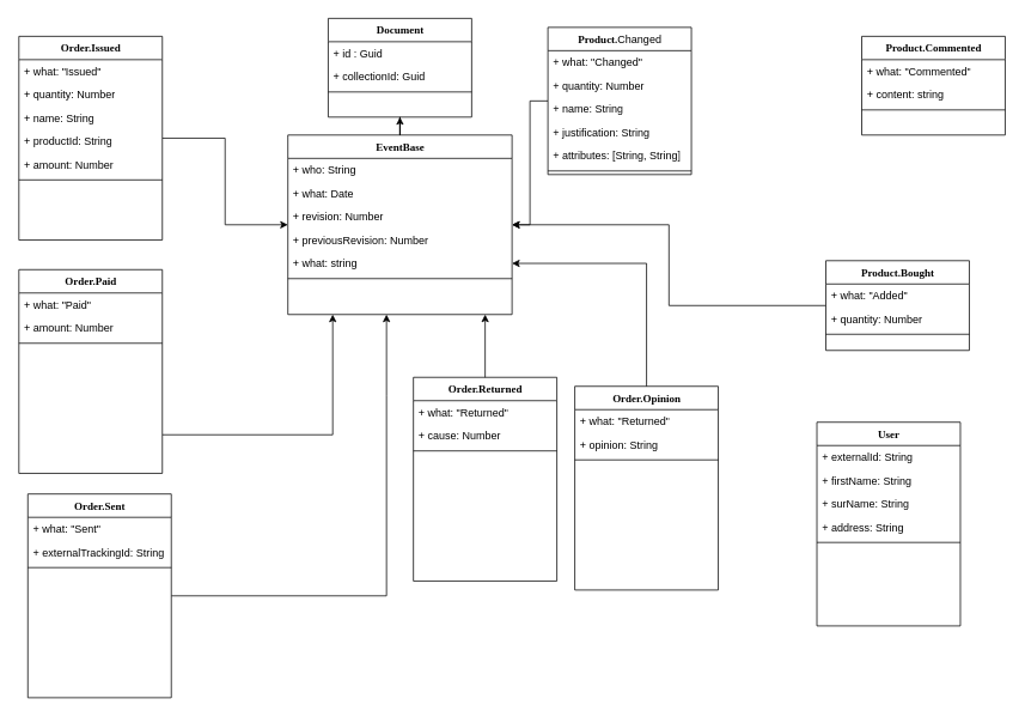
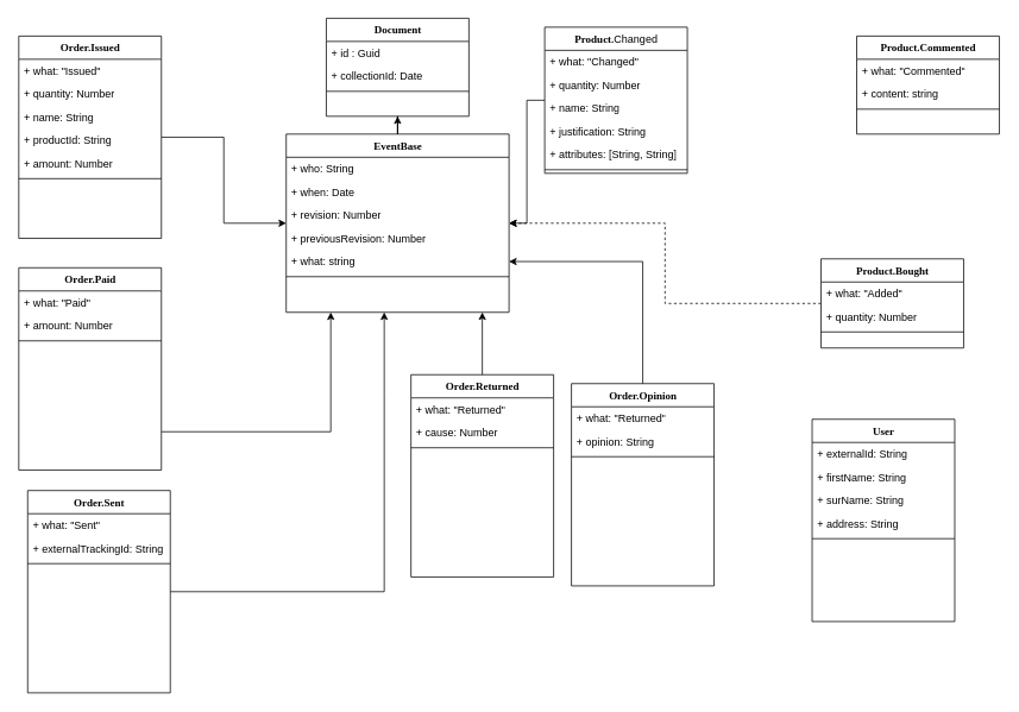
- <mxCell id="12" value="+ collectionId: Guid" style="text;html=1;strokeColor=none;fillColor=none;align=left;verticalAlign=top;spacingLeft=4;spacingRight=4;whiteSpace=wrap;overflow=hidden;rotatable=0;points=[[0,0.5],[1,0.5]];portConstraint=eastwest;" vertex="1" parent="10"><mxGeometry y="52" width="160" height="26" as="geometry" /></mxCell>
+ <mxCell id="12" value="+ collectionId: Date" style="text;html=1;strokeColor=none;fillColor=none;align=left;verticalAlign=top;spacingLeft=4;spacingRight=4;whiteSpace=wrap;overflow=hidden;rotatable=0;points=[[0,0.5],[1,0.5]];portConstraint=eastwest;" vertex="1" parent="10"><mxGeometry y="52" width="160" height="26" as="geometry" /></mxCell>
- <mxCell id="17" value="+ what: Date" style="text;html=1;strokeColor=none;fillColor=none;align=left;verticalAlign=top;spacingLeft=4;spacingRight=4;whiteSpace=wrap;overflow=hidden;rotatable=0;points=[[0,0.5],[1,0.5]];portConstraint=eastwest;" vertex="1" parent="15"><mxGeometry y="52" width="250" height="26" as="geometry" /></mxCell>
+ <mxCell id="17" value="+ when: Date" style="text;html=1;strokeColor=none;fillColor=none;align=left;verticalAlign=top;spacingLeft=4;spacingRight=4;whiteSpace=wrap;overflow=hidden;rotatable=0;points=[[0,0.5],[1,0.5]];portConstraint=eastwest;" vertex="1" parent="15"><mxGeometry y="52" width="250" height="26" as="geometry" /></mxCell>
- <mxCell id="49" style="edgeStyle=orthogonalEdgeStyle;rounded=0;orthogonalLoop=1;jettySize=auto;html=1;" edge="1" parent="1" source="50" target="15"><mxGeometry relative="1" as="geometry" /></mxCell>
+ <mxCell id="49" style="edgeStyle=orthogonalEdgeStyle;rounded=0;orthogonalLoop=1;jettySize=auto;html=1;dashed=1;" edge="1" parent="1" source="50" target="15"><mxGeometry relative="1" as="geometry" /></mxCell>
